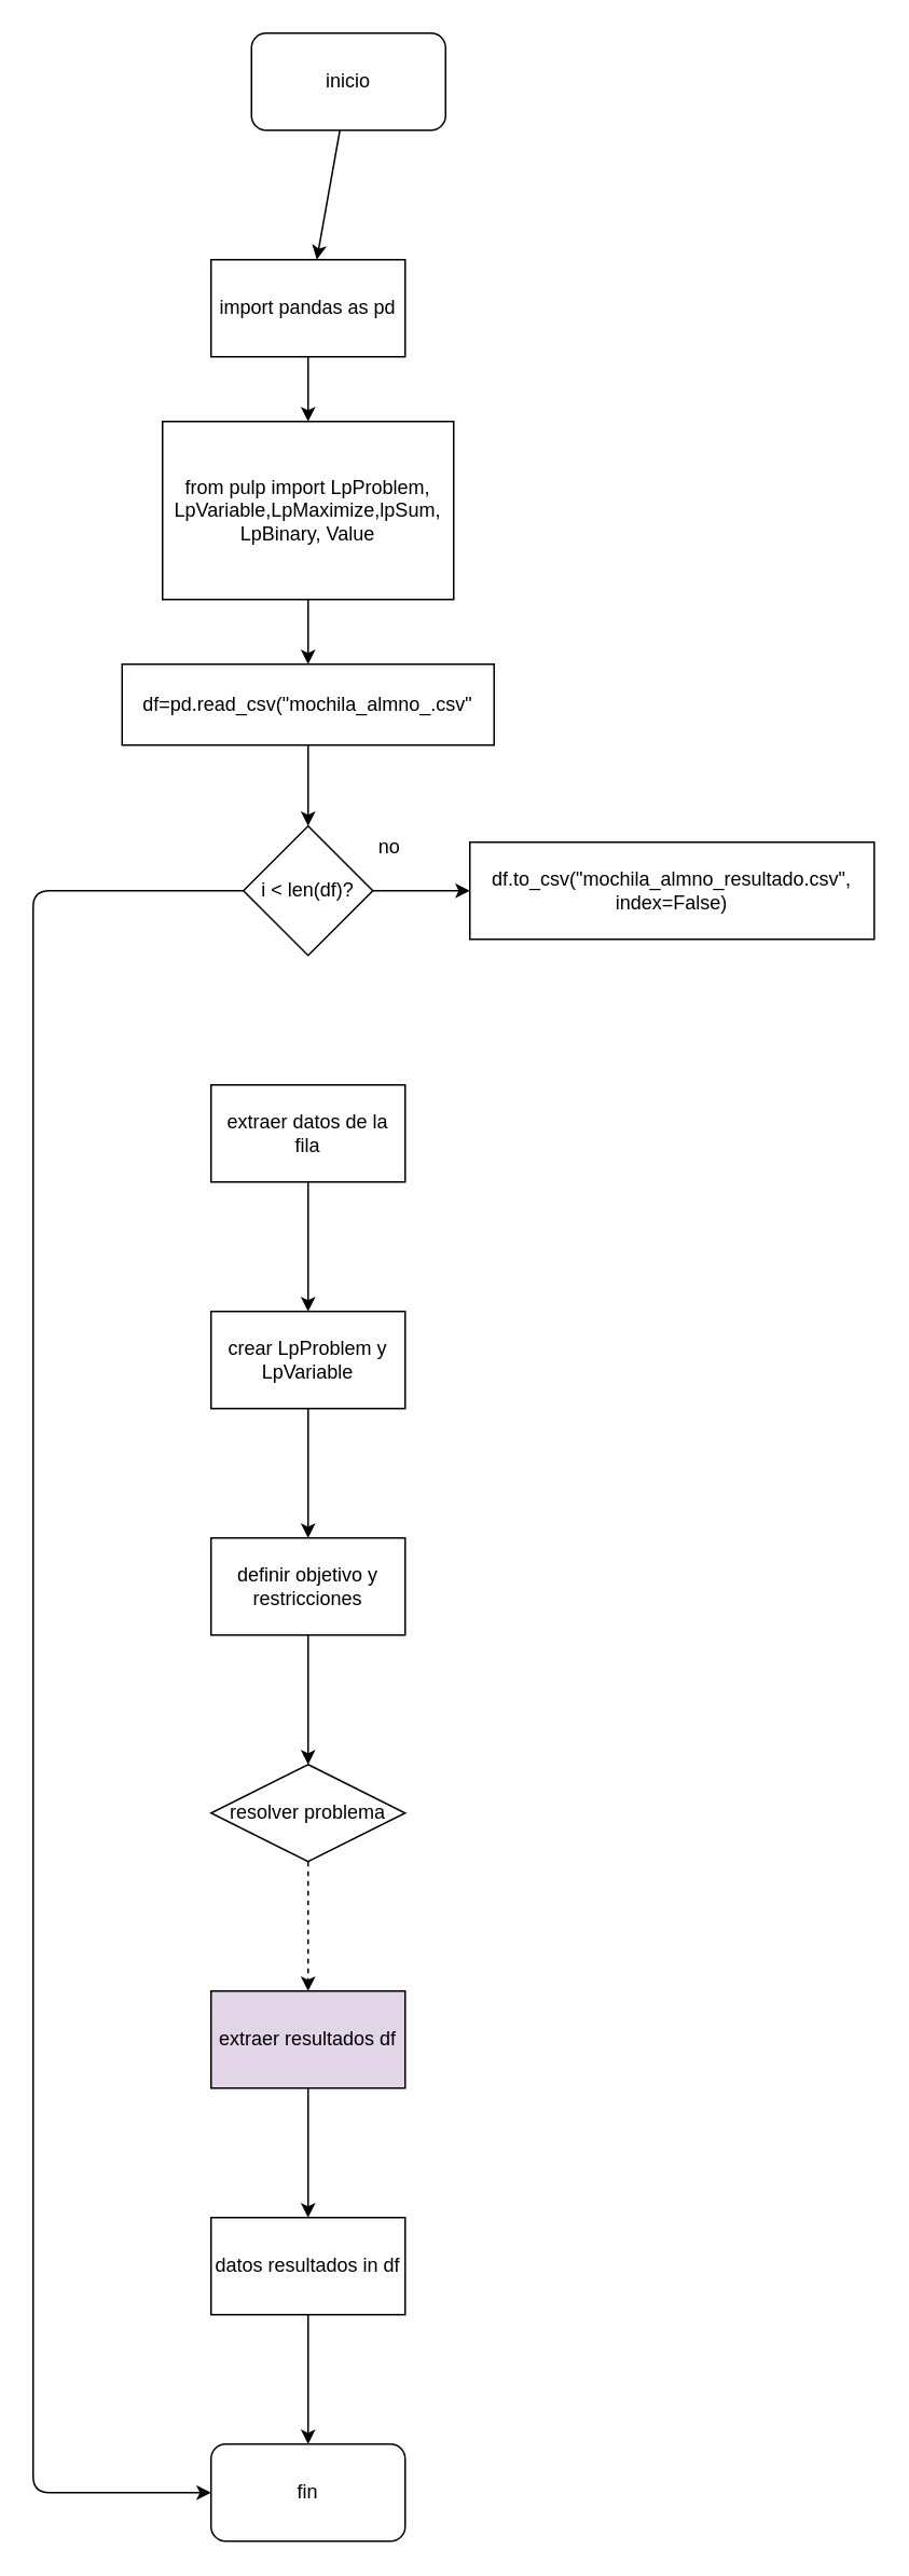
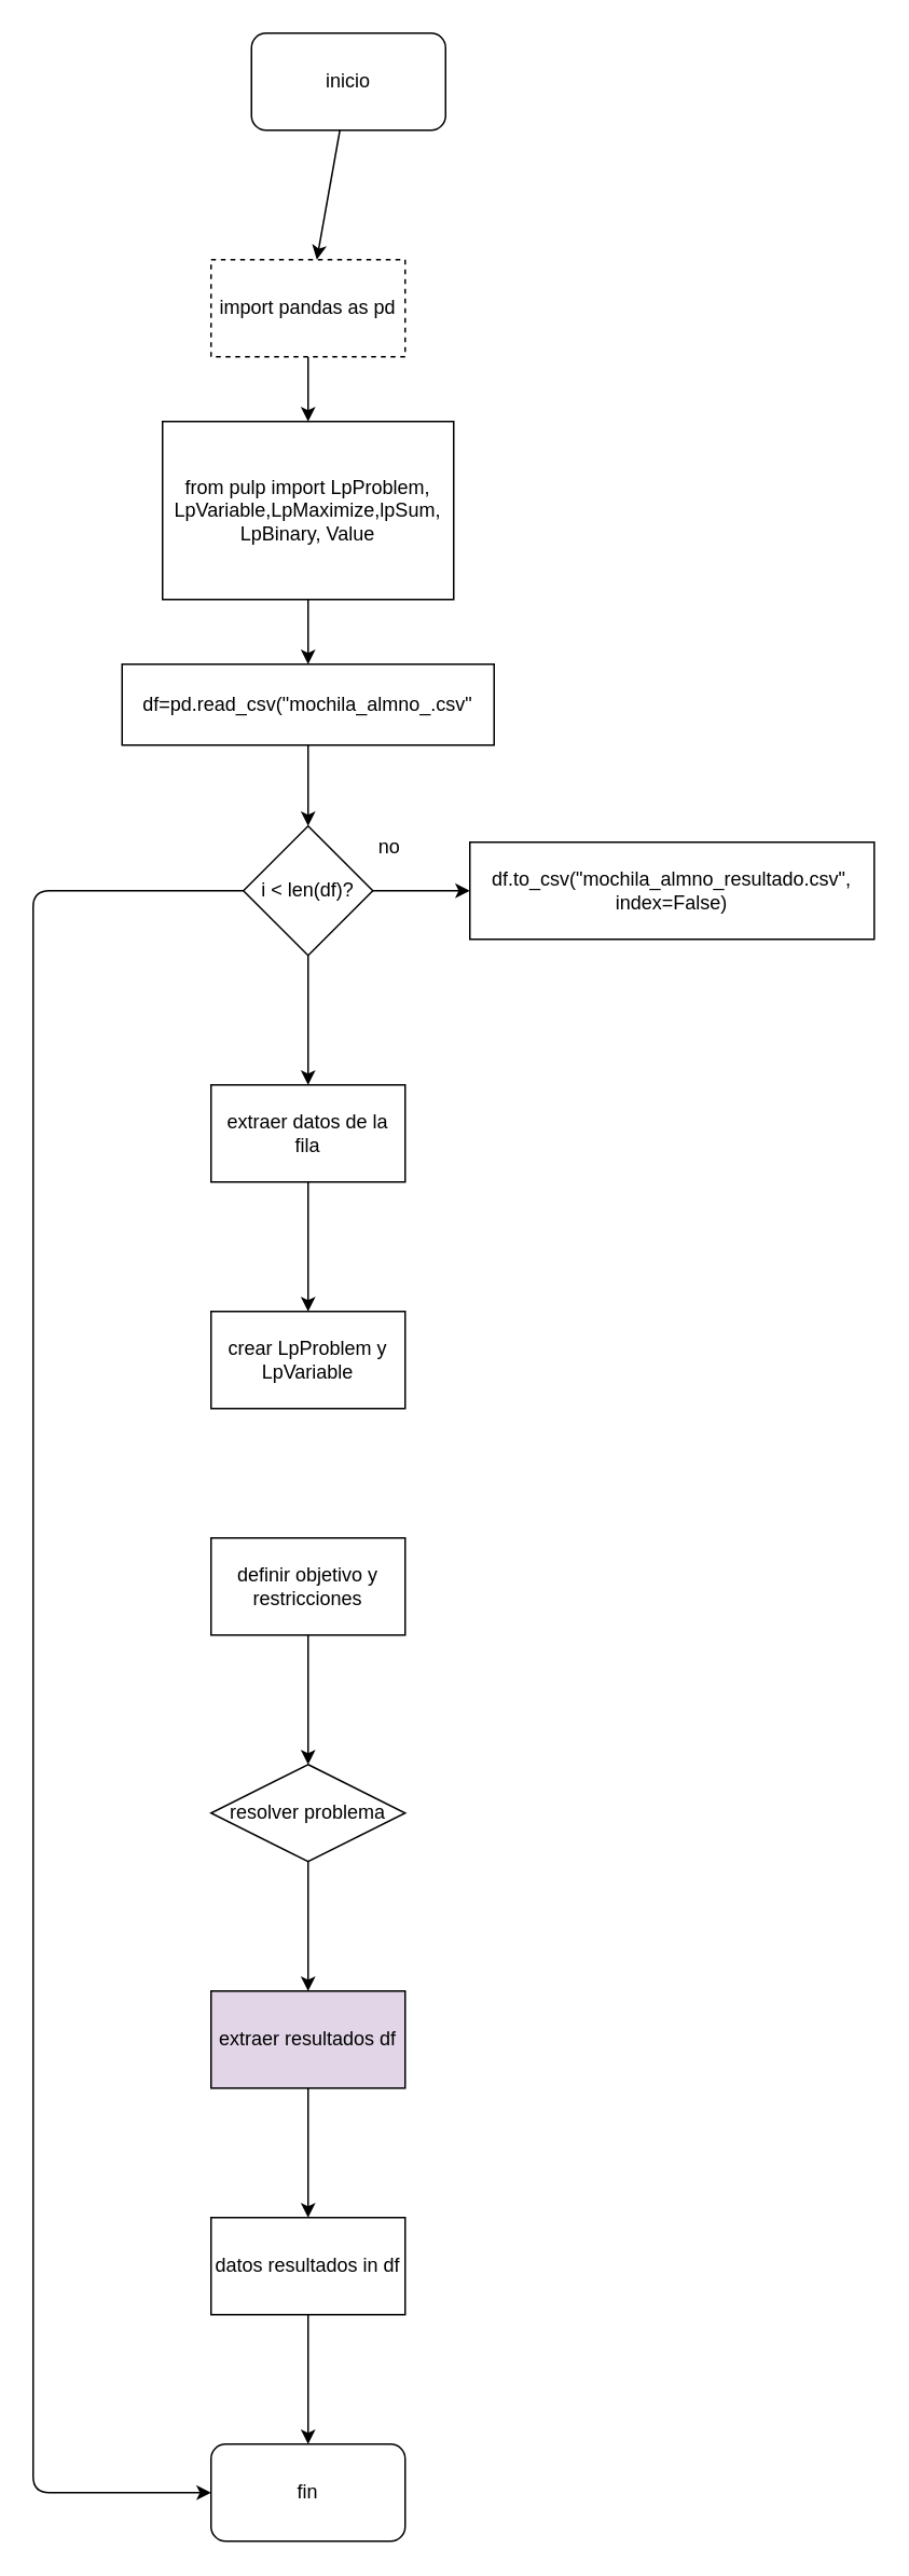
- <mxCell id="5" value="import pandas as pd" style="rounded=0;whiteSpace=wrap;html=1;" vertex="1" parent="1"><mxGeometry x="130" y="160" width="120" height="60" as="geometry" /></mxCell>
+ <mxCell id="5" value="import pandas as pd" style="rounded=0;whiteSpace=wrap;html=1;dashed=1;" vertex="1" parent="1"><mxGeometry x="130" y="160" width="120" height="60" as="geometry" /></mxCell>
+ <mxCell id="11" value="" style="edgeStyle=none;html=1;" edge="1" parent="1" source="13" target="17"><mxGeometry relative="1" as="geometry" /></mxCell>
- <mxCell id="18" value="" style="edgeStyle=none;html=1;" edge="1" parent="1" source="19" target="21"><mxGeometry relative="1" as="geometry" /></mxCell>
- <mxCell id="22" value="" style="edgeStyle=none;html=1;dashed=1;" edge="1" parent="1" source="23" target="25"><mxGeometry relative="1" as="geometry" /></mxCell>
+ <mxCell id="22" value="" style="edgeStyle=none;html=1;" edge="1" parent="1" source="23" target="25"><mxGeometry relative="1" as="geometry" /></mxCell>
